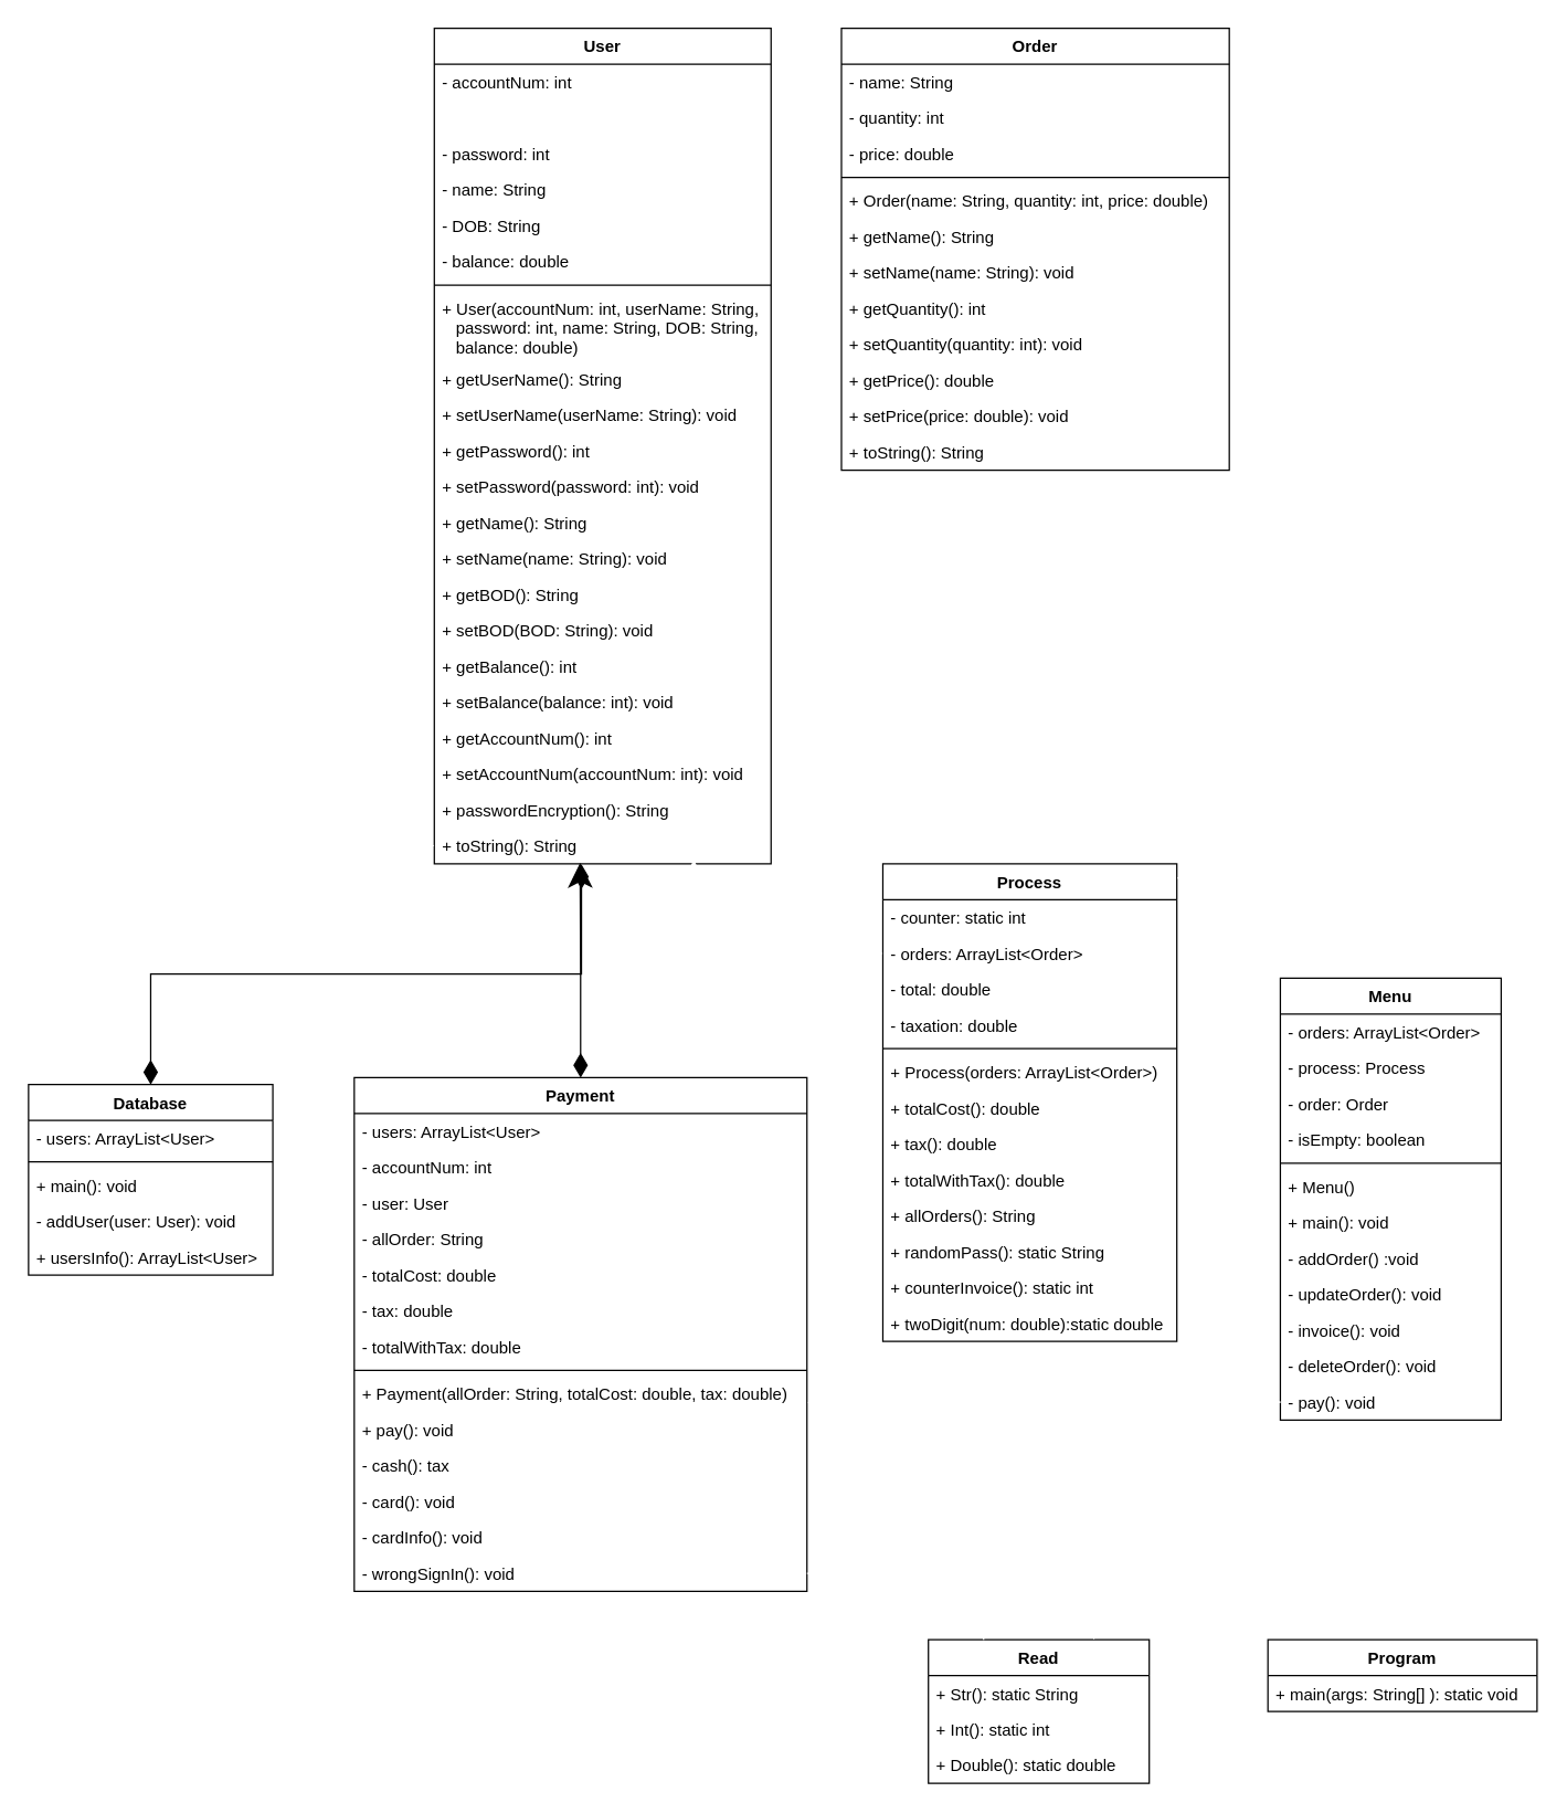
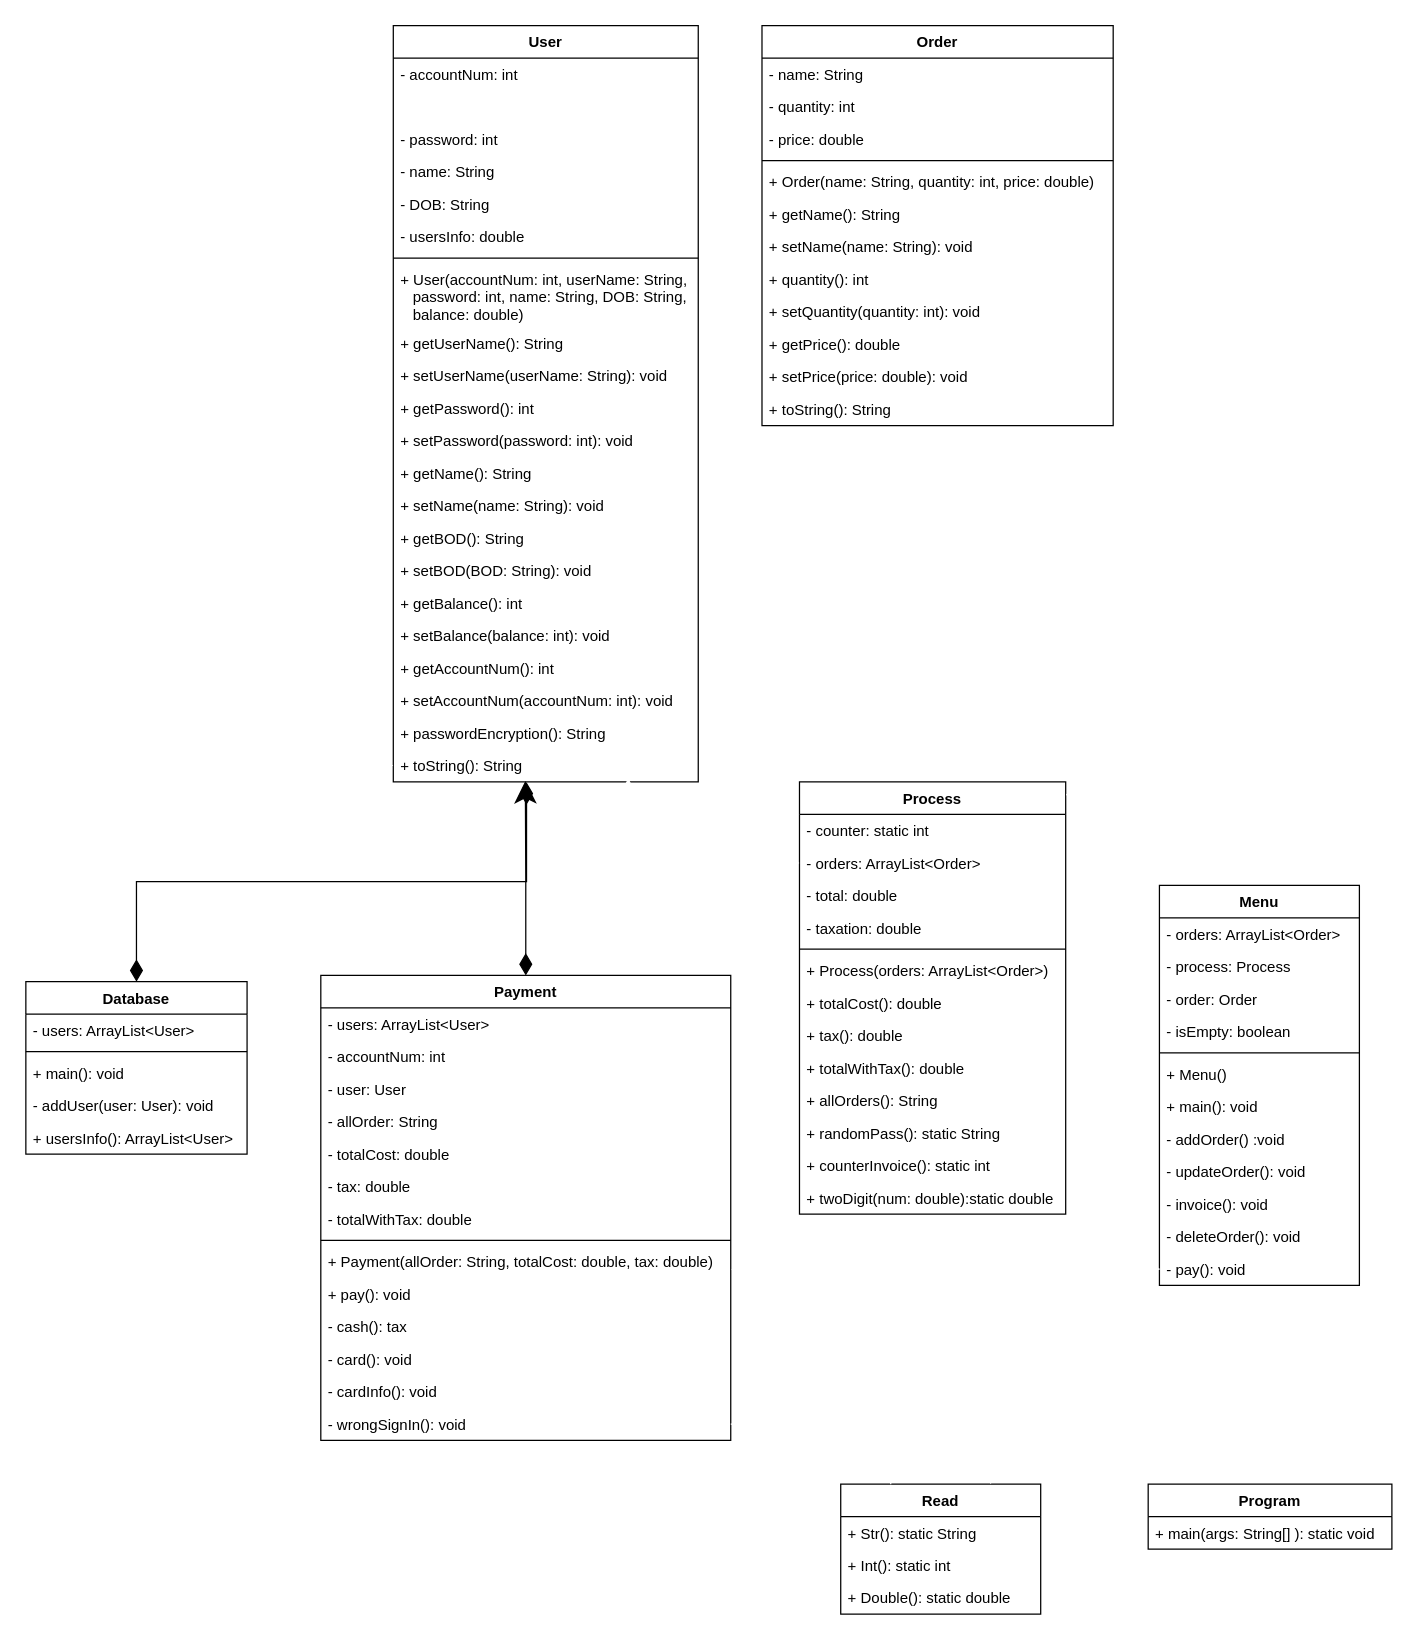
- <mxCell id="16" value="- balance: double" style="text;strokeColor=none;fillColor=none;align=left;verticalAlign=top;spacingLeft=4;spacingRight=4;overflow=hidden;rotatable=0;points=[[0,0.5],[1,0.5]];portConstraint=eastwest;" parent="10" vertex="1"><mxGeometry y="156" width="244" height="26" as="geometry" /></mxCell>
+ <mxCell id="16" value="- usersInfo: double" style="text;strokeColor=none;fillColor=none;align=left;verticalAlign=top;spacingLeft=4;spacingRight=4;overflow=hidden;rotatable=0;points=[[0,0.5],[1,0.5]];portConstraint=eastwest;" parent="10" vertex="1"><mxGeometry y="156" width="244" height="26" as="geometry" /></mxCell>
- <mxCell id="99" value="+ getQuantity(): int" style="text;strokeColor=none;fillColor=none;align=left;verticalAlign=top;spacingLeft=4;spacingRight=4;overflow=hidden;rotatable=0;points=[[0,0.5],[1,0.5]];portConstraint=eastwest;" parent="91" vertex="1"><mxGeometry y="190" width="281" height="26" as="geometry" /></mxCell>
+ <mxCell id="99" value="+ quantity(): int" style="text;strokeColor=none;fillColor=none;align=left;verticalAlign=top;spacingLeft=4;spacingRight=4;overflow=hidden;rotatable=0;points=[[0,0.5],[1,0.5]];portConstraint=eastwest;" parent="91" vertex="1"><mxGeometry y="190" width="281" height="26" as="geometry" /></mxCell>
